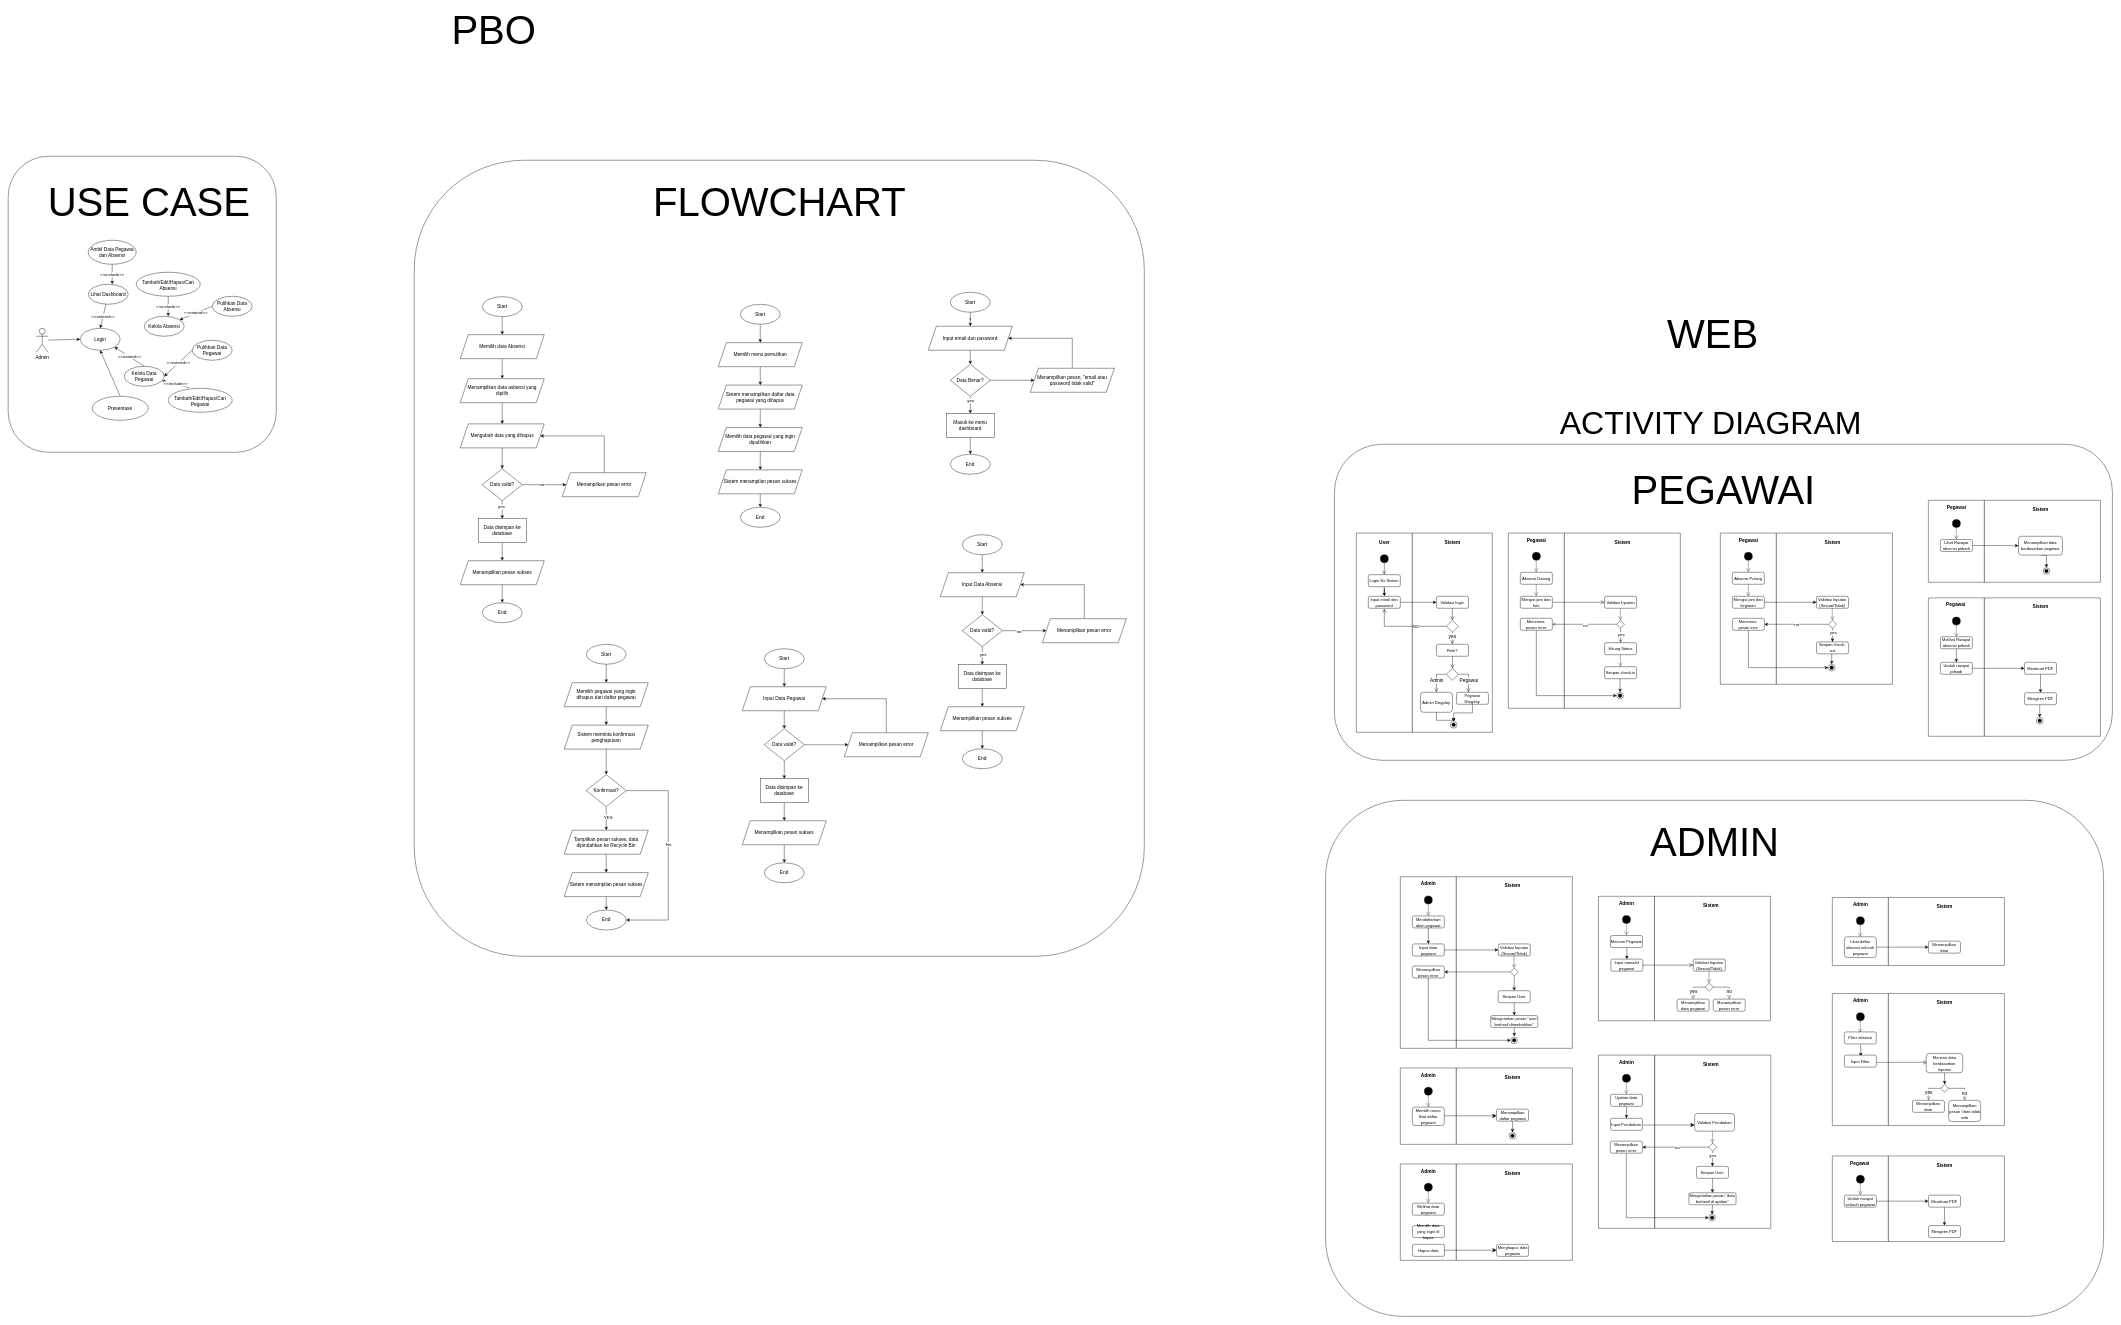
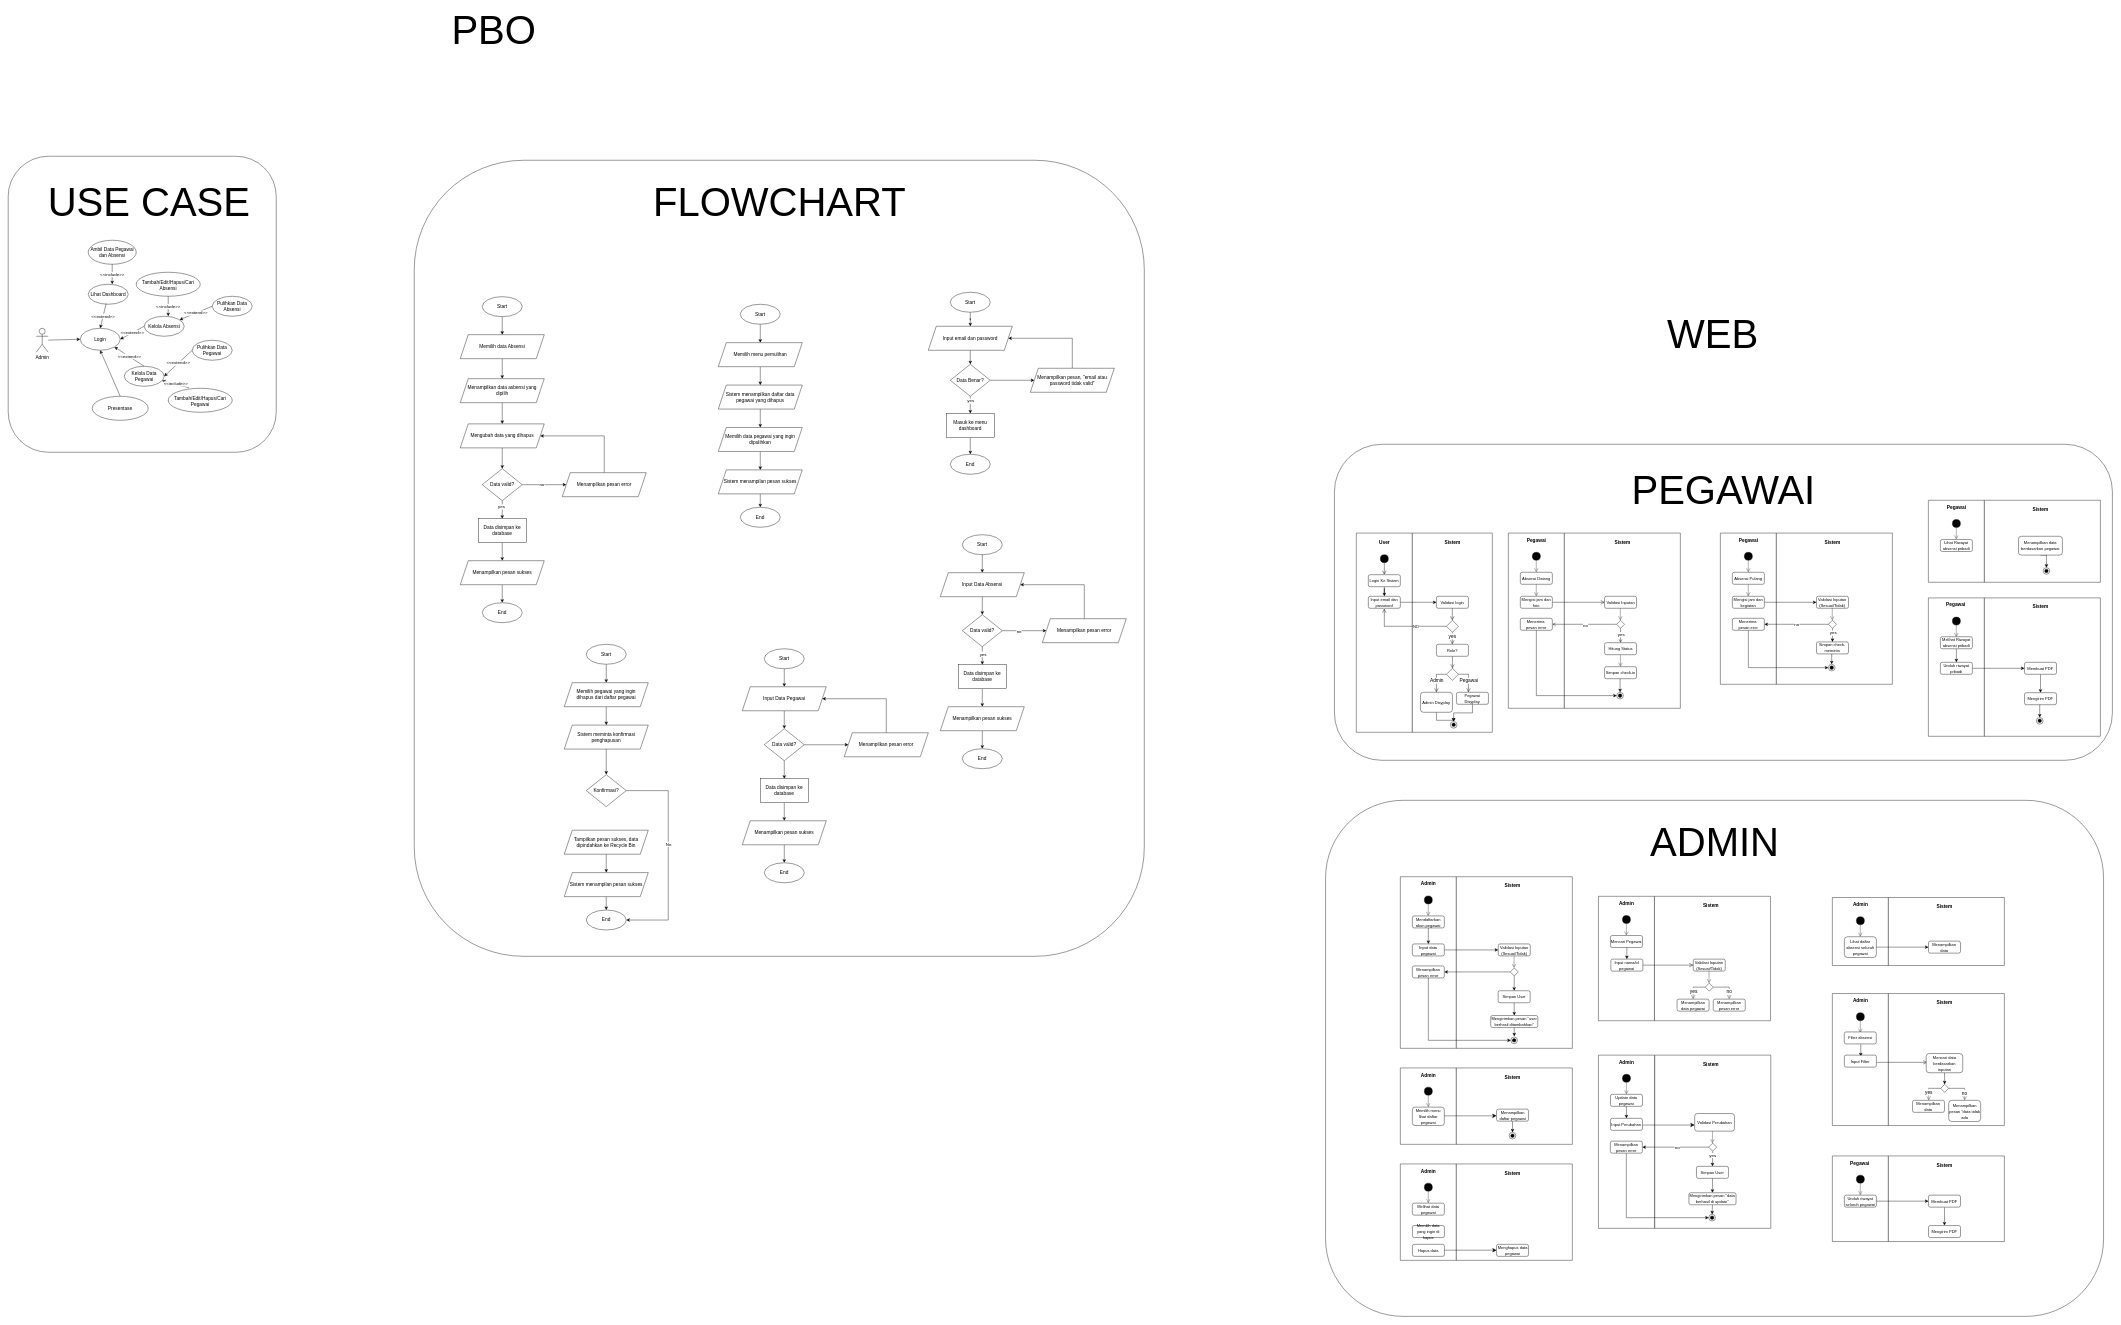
+ <mxCell id="19" value="" style="endArrow=classic;html=1;rounded=0;exitX=0;exitY=0.5;exitDx=0;exitDy=0;entryX=1;entryY=0.5;entryDx=0;entryDy=0;" parent="1" source="11" target="7" edge="1"><mxGeometry width="50" height="50" relative="1" as="geometry"><mxPoint x="350" y="819.5" as="sourcePoint" /><mxPoint x="290" y="880.5" as="targetPoint" /></mxGeometry></mxCell>
+ <mxCell id="20" value="&amp;lt;&amp;lt;extend&amp;gt;&amp;gt;" style="edgeLabel;html=1;align=center;verticalAlign=middle;resizable=0;points=[];" parent="19" vertex="1" connectable="0"><mxGeometry x="0.008" y="-1" relative="1" as="geometry"><mxPoint as="offset" /></mxGeometry></mxCell>
- <mxCell id="348" value="&lt;font style=&quot;font-size: 80px;&quot;&gt;ACTIVITY DIAGRAM&lt;/font&gt;" style="text;html=1;align=center;verticalAlign=middle;whiteSpace=wrap;rounded=0;" parent="1" vertex="1"><mxGeometry x="3774.71" y="1004" width="1001.57" height="106" as="geometry" /></mxCell>
- <mxCell id="173" style="edgeStyle=orthogonalEdgeStyle;rounded=0;orthogonalLoop=1;jettySize=auto;html=1;exitX=1;exitY=0.5;exitDx=0;exitDy=0;entryX=0;entryY=0.5;entryDx=0;entryDy=0;" parent="1" source="174" target="178" edge="1"><mxGeometry relative="1" as="geometry" /></mxCell>
- <mxCell id="159" value="&lt;p style=&quot;white-space-collapse: preserve;&quot; dir=&quot;auto&quot;&gt;&lt;span style=&quot;font-size: 10px;&quot;&gt;Simpan check-out&lt;/span&gt;&lt;/p&gt;" style="rounded=1;whiteSpace=wrap;html=1;" parent="1" vertex="1"><mxGeometry x="4540.25" y="1604" width="80" height="30" as="geometry" /></mxCell>
+ <mxCell id="159" value="&lt;p style=&quot;white-space-collapse: preserve;&quot; dir=&quot;auto&quot;&gt;&lt;span style=&quot;font-size: 10px;&quot;&gt;Simpan check-meminta&lt;/span&gt;&lt;/p&gt;" style="rounded=1;whiteSpace=wrap;html=1;" parent="1" vertex="1"><mxGeometry x="4540.25" y="1604" width="80" height="30" as="geometry" /></mxCell>
- <mxCell id="333" style="edgeStyle=orthogonalEdgeStyle;rounded=0;orthogonalLoop=1;jettySize=auto;html=1;exitX=0.5;exitY=1;exitDx=0;exitDy=0;entryX=0.5;entryY=0;entryDx=0;entryDy=0;" parent="1" source="344" target="337" edge="1"><mxGeometry relative="1" as="geometry" /></mxCell>
- <mxCell id="334" value="YES" style="edgeLabel;html=1;align=center;verticalAlign=middle;resizable=0;points=[];" parent="333" vertex="1" connectable="0"><mxGeometry x="-0.131" y="4" relative="1" as="geometry"><mxPoint as="offset" /></mxGeometry></mxCell>
